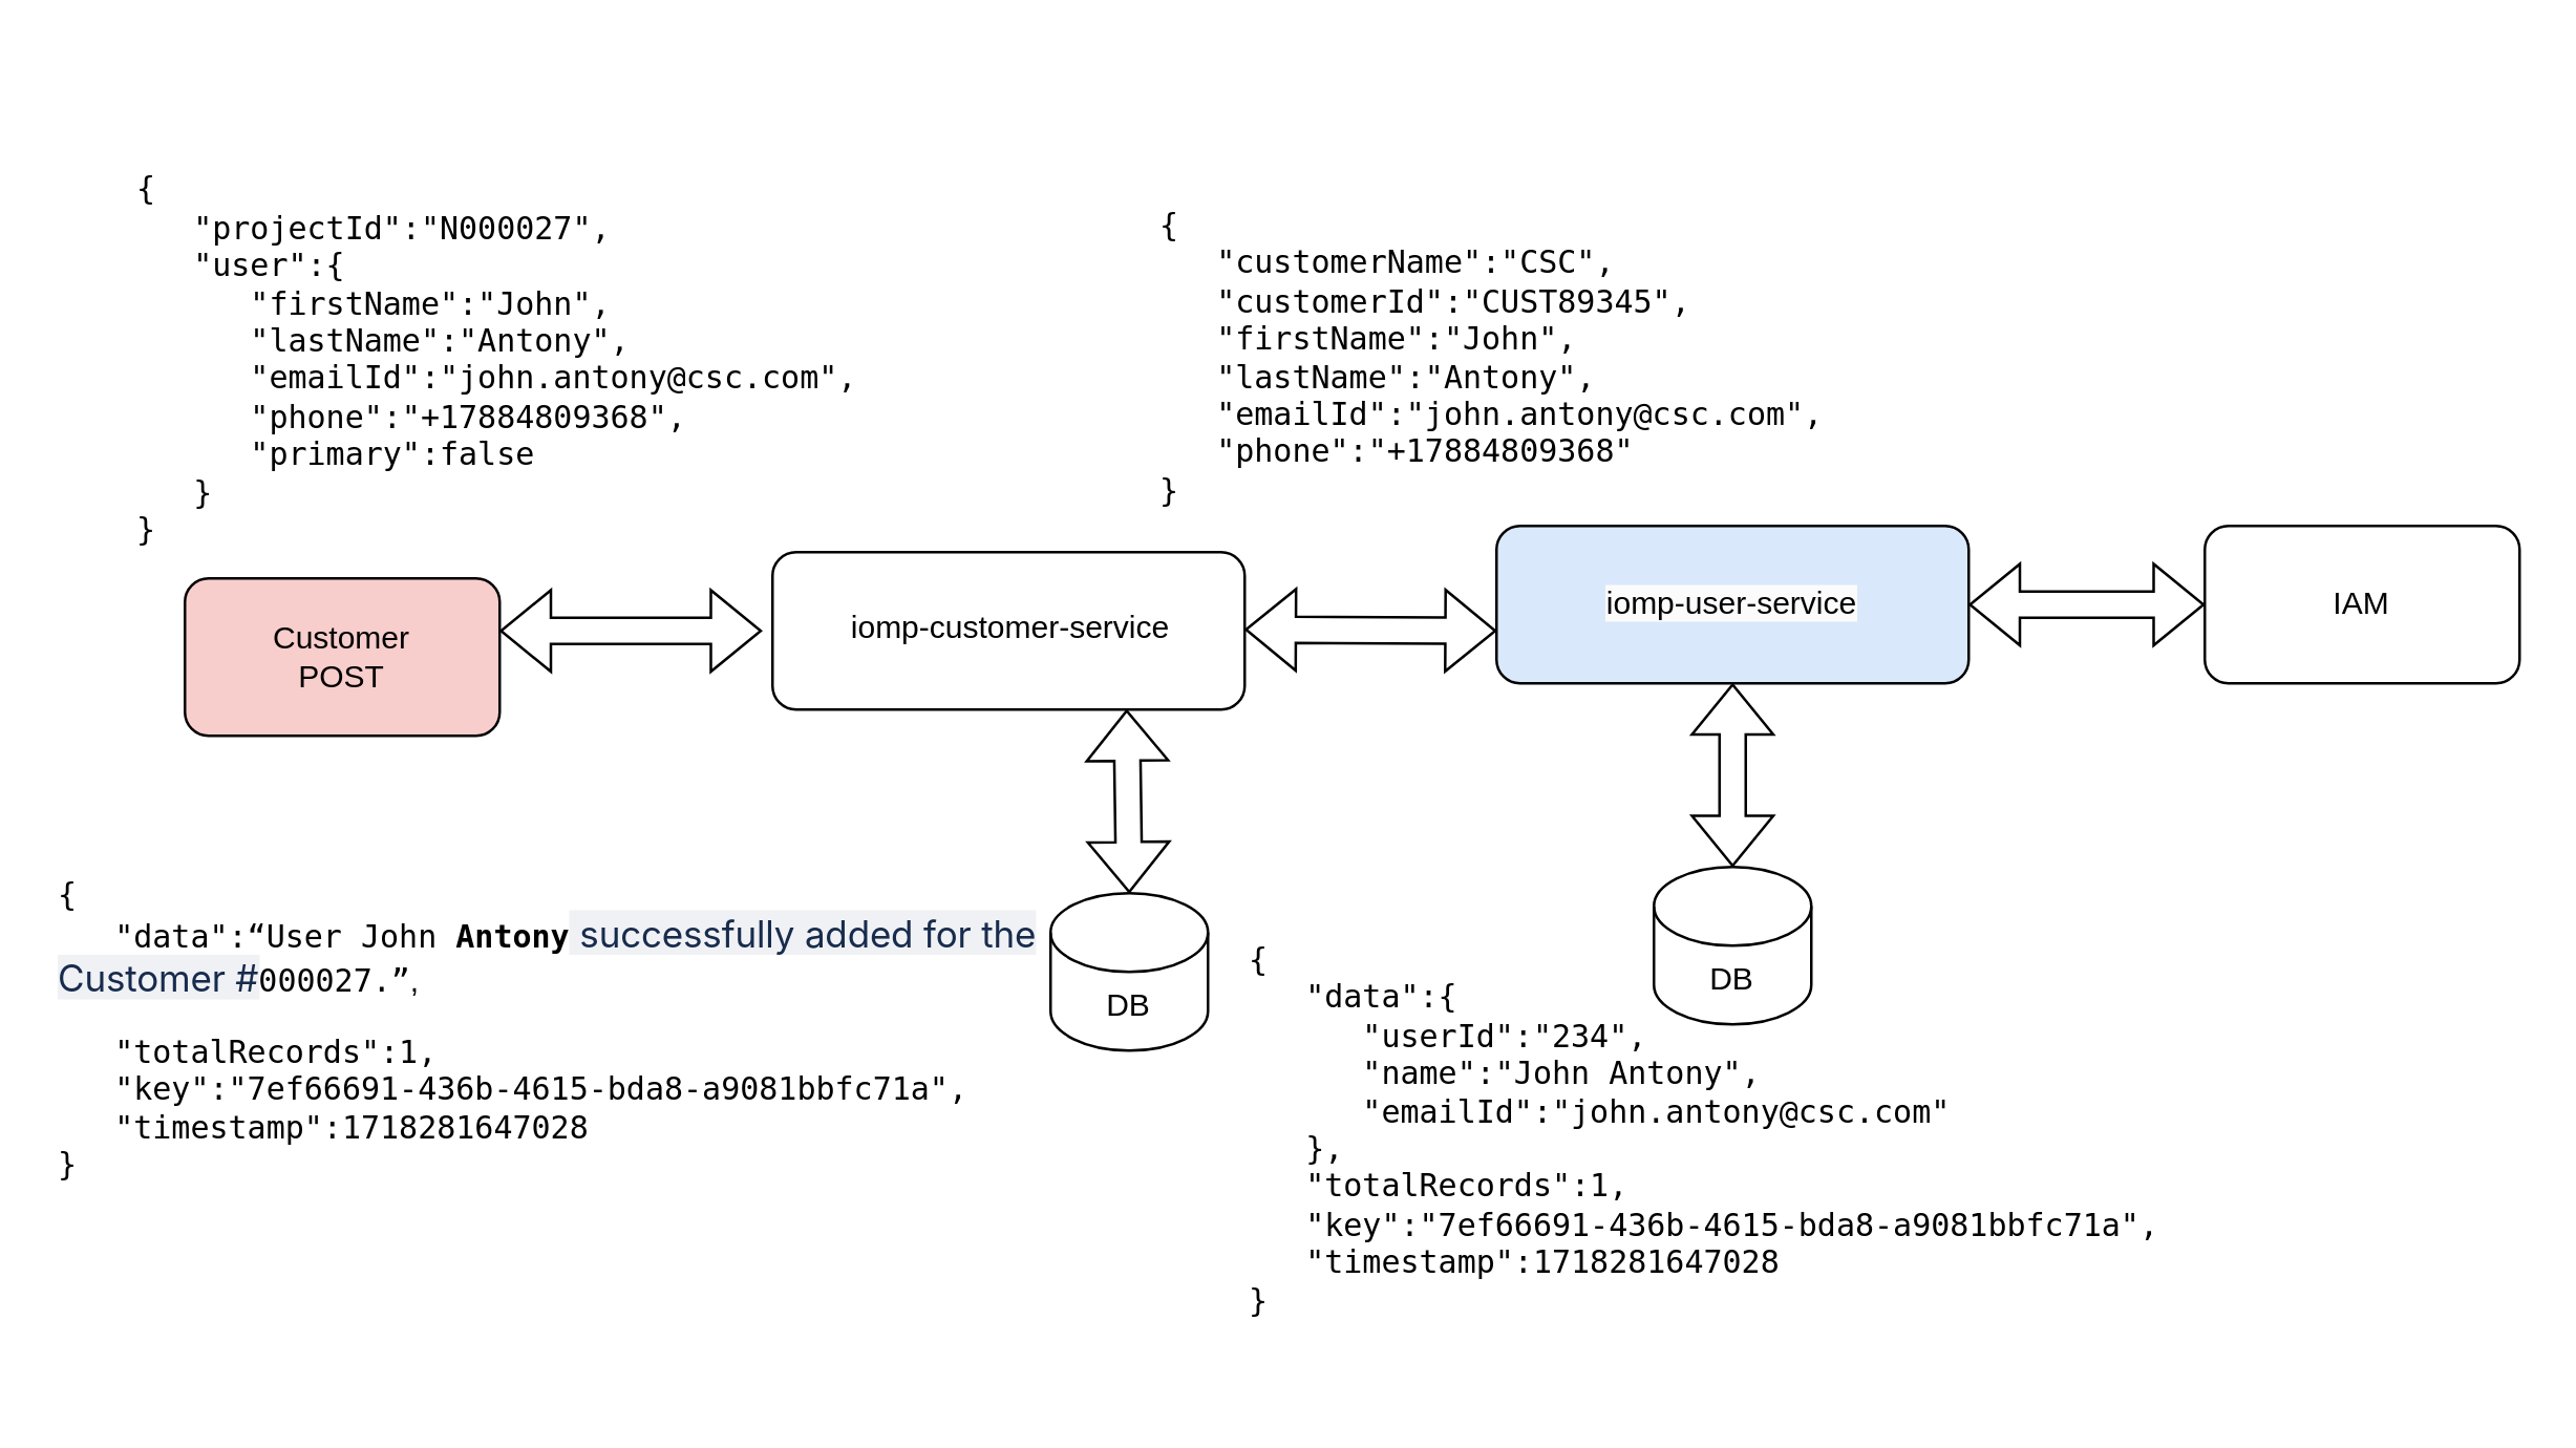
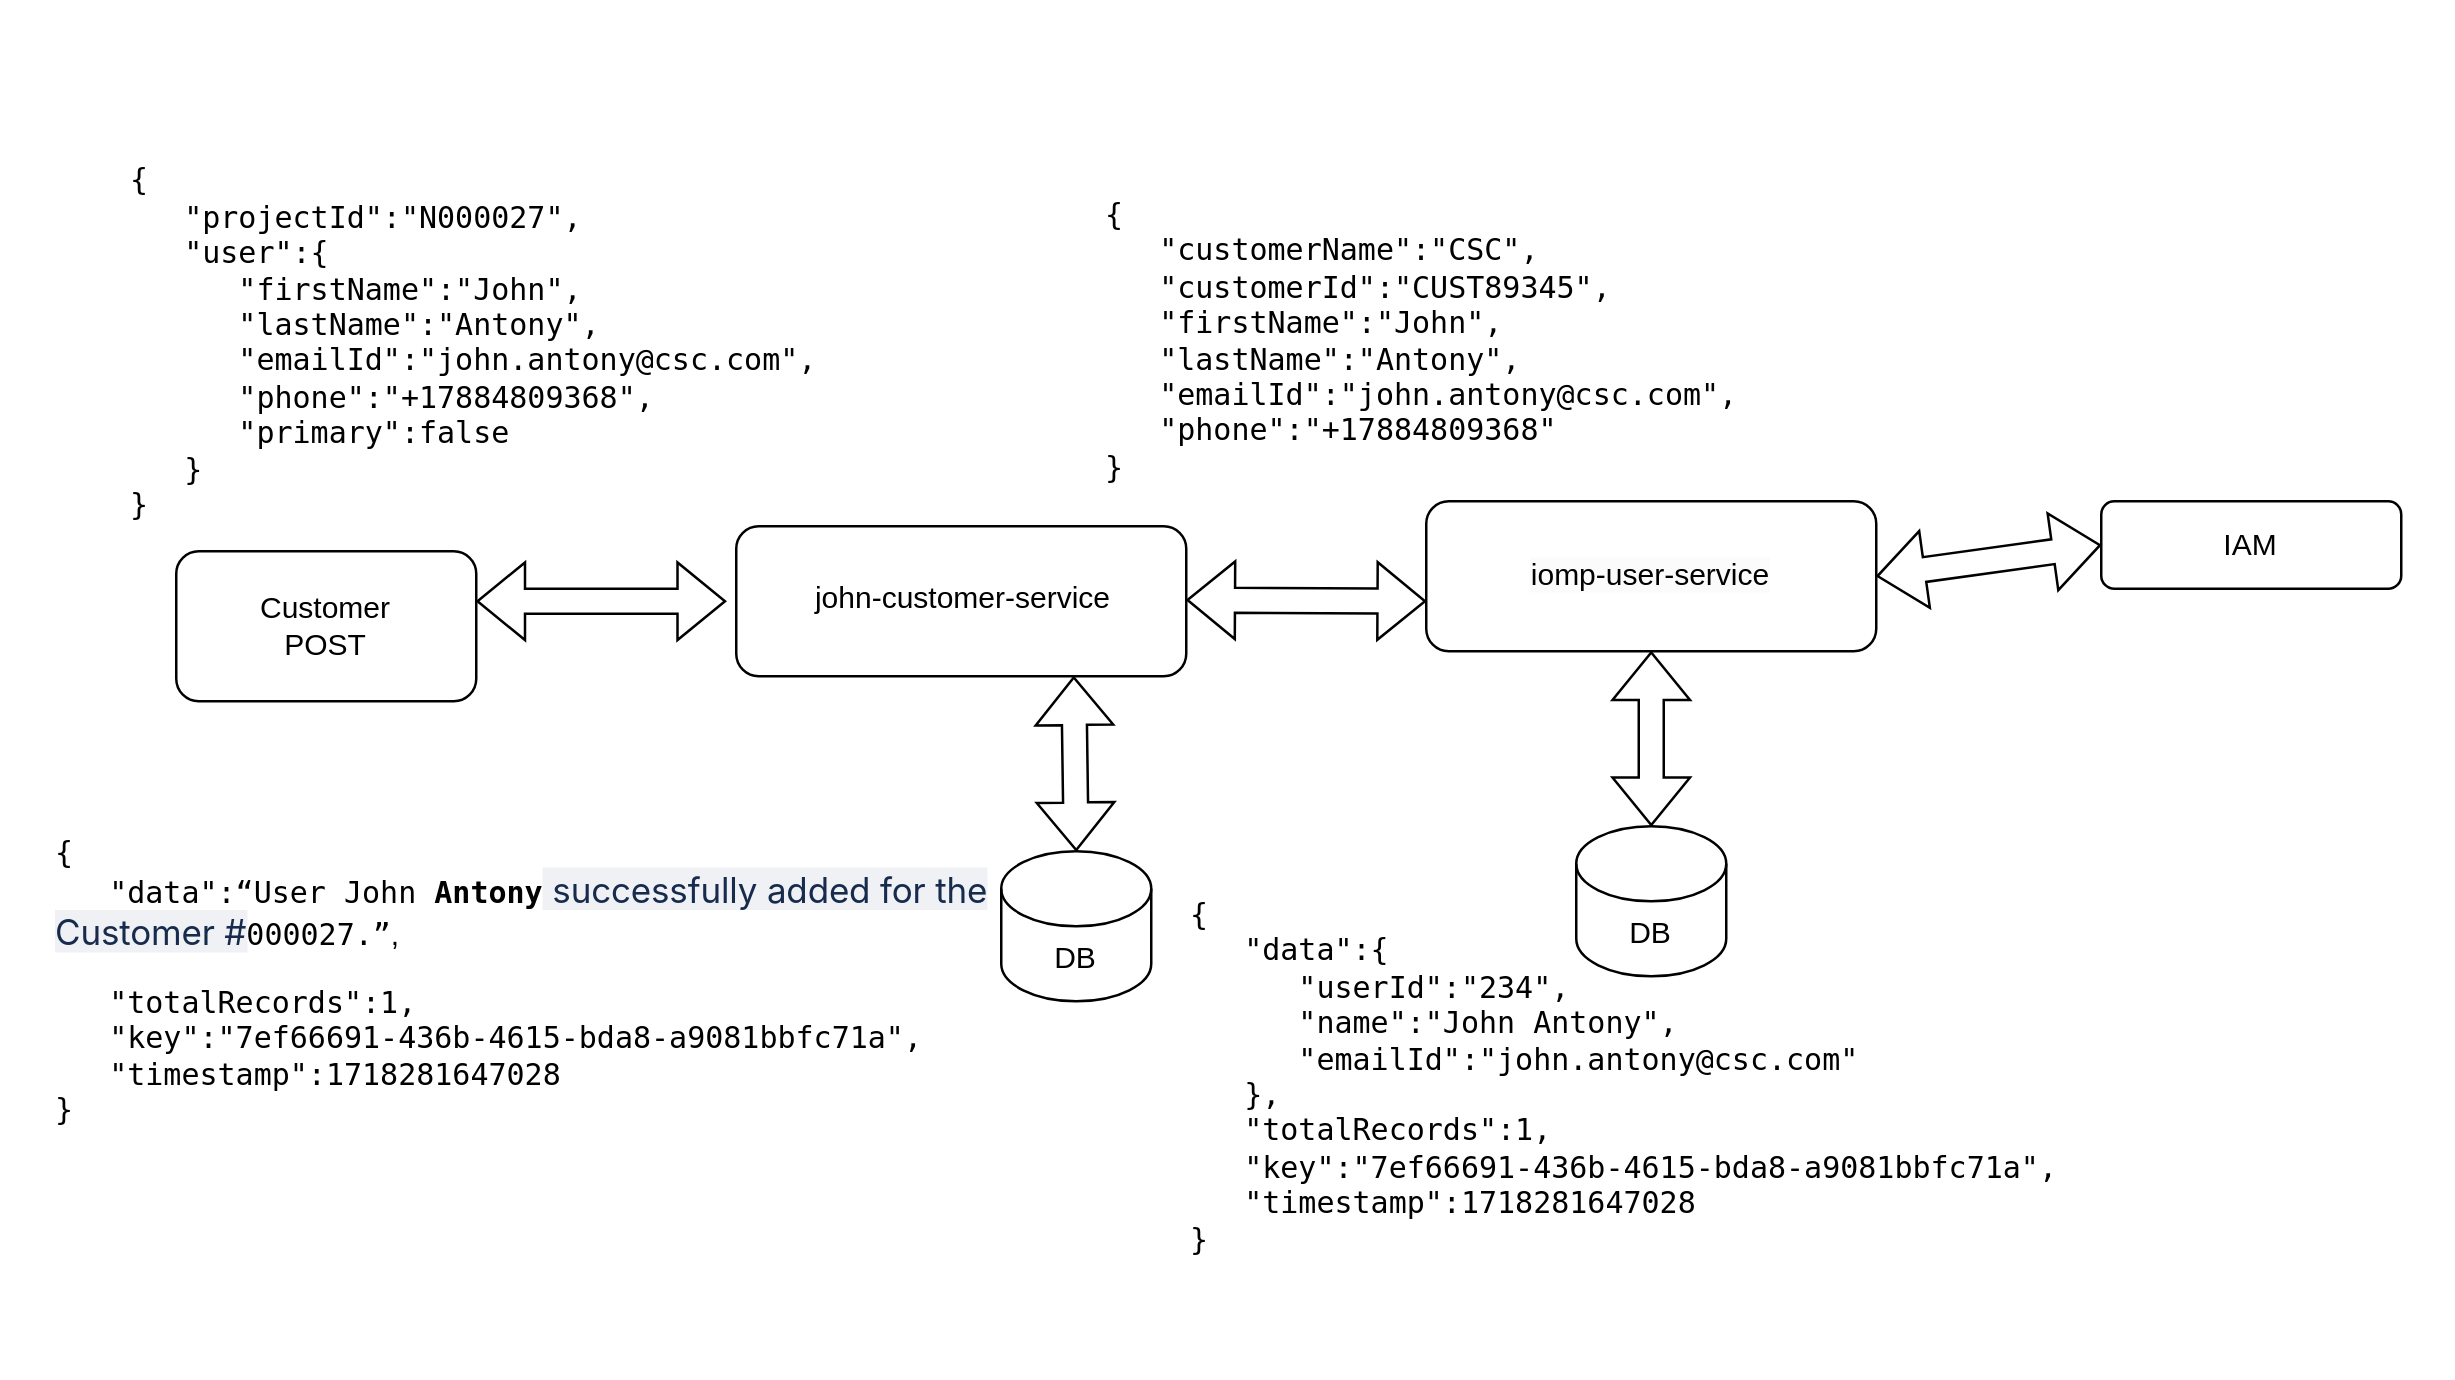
- <mxCell id="9" value="&lt;span style=&quot;color: rgb(0, 0, 0); font-family: Helvetica; font-size: 12px; font-style: normal; font-variant-ligatures: normal; font-variant-caps: normal; font-weight: 400; letter-spacing: normal; orphans: 2; text-align: center; text-indent: 0px; text-transform: none; widows: 2; word-spacing: 0px; -webkit-text-stroke-width: 0px; white-space: normal; background-color: rgb(251, 251, 251); text-decoration-thickness: initial; text-decoration-style: initial; text-decoration-color: initial; display: inline !important; float: none;&quot;&gt;iomp-user-service&lt;/span&gt;" style="rounded=1;whiteSpace=wrap;html=1;fillColor=#dae8fc;" vertex="1" parent="1"><mxGeometry x="570" y="200" width="180" height="60" as="geometry" /></mxCell>
+ <mxCell id="9" value="&lt;span style=&quot;color: rgb(0, 0, 0); font-family: Helvetica; font-size: 12px; font-style: normal; font-variant-ligatures: normal; font-variant-caps: normal; font-weight: 400; letter-spacing: normal; orphans: 2; text-align: center; text-indent: 0px; text-transform: none; widows: 2; word-spacing: 0px; -webkit-text-stroke-width: 0px; white-space: normal; background-color: rgb(251, 251, 251); text-decoration-thickness: initial; text-decoration-style: initial; text-decoration-color: initial; display: inline !important; float: none;&quot;&gt;iomp-user-service&lt;/span&gt;" style="rounded=1;whiteSpace=wrap;html=1;" vertex="1" parent="1"><mxGeometry x="570" y="200" width="180" height="60" as="geometry" /></mxCell>
- <mxCell id="16" value="IAM" style="rounded=1;whiteSpace=wrap;html=1;" vertex="1" parent="1"><mxGeometry x="840" y="200" width="120" height="60" as="geometry" /></mxCell>
+ <mxCell id="16" value="IAM" style="rounded=1;whiteSpace=wrap;html=1;" vertex="1" parent="1"><mxGeometry x="840" y="200" width="120" height="35" as="geometry" /></mxCell>
- <mxCell id="4" value="iomp-customer-service" style="text;html=1;align=center;verticalAlign=middle;whiteSpace=wrap;rounded=0;" vertex="1" parent="1"><mxGeometry x="320" y="227.5" width="130" height="22.5" as="geometry" /></mxCell>
+ <mxCell id="4" value="john-customer-service" style="text;html=1;align=center;verticalAlign=middle;whiteSpace=wrap;rounded=0;" vertex="1" parent="1"><mxGeometry x="320" y="227.5" width="130" height="22.5" as="geometry" /></mxCell>
- <mxCell id="2" value="&lt;div&gt;Customer&lt;/div&gt;&lt;div&gt;POST&lt;/div&gt;" style="rounded=1;whiteSpace=wrap;html=1;fillColor=#f8cecc;" vertex="1" parent="1"><mxGeometry x="70" y="220" width="120" height="60" as="geometry" /></mxCell>
+ <mxCell id="2" value="&lt;div&gt;Customer&lt;/div&gt;&lt;div&gt;POST&lt;/div&gt;" style="rounded=1;whiteSpace=wrap;html=1;" vertex="1" parent="1"><mxGeometry x="70" y="220" width="120" height="60" as="geometry" /></mxCell>
